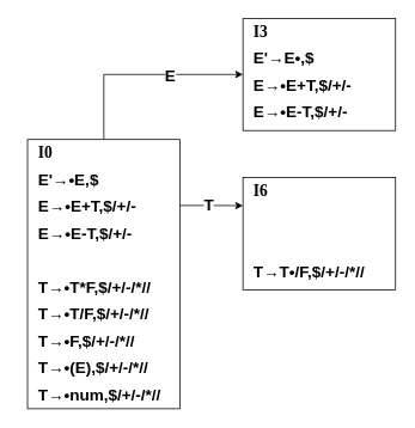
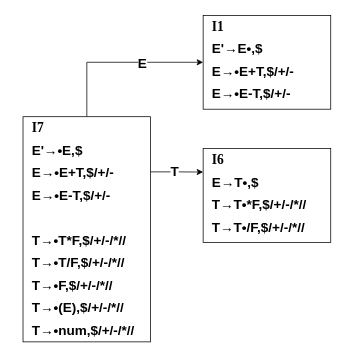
- <mxCell id="17" value="&lt;b&gt;&lt;font face=&quot;Comic Sans MS&quot; style=&quot;font-size: 18px;&quot;&gt;I3&lt;/font&gt;&lt;/b&gt;" style="text;html=1;strokeColor=none;fillColor=none;align=center;verticalAlign=middle;whiteSpace=wrap;rounded=0;" vertex="1" parent="1"><mxGeometry x="260" y="20" width="60" height="30" as="geometry" /></mxCell>
+ <mxCell id="17" value="&lt;b&gt;&lt;font face=&quot;Comic Sans MS&quot; style=&quot;font-size: 18px;&quot;&gt;I1&lt;/font&gt;&lt;/b&gt;" style="text;html=1;strokeColor=none;fillColor=none;align=center;verticalAlign=middle;whiteSpace=wrap;rounded=0;" vertex="1" parent="1"><mxGeometry x="260" y="20" width="60" height="30" as="geometry" /></mxCell>
- <mxCell id="7" value="&lt;b&gt;&lt;font face=&quot;Comic Sans MS&quot; style=&quot;font-size: 18px;&quot;&gt;I0&lt;/font&gt;&lt;/b&gt;" style="text;html=1;strokeColor=none;fillColor=none;align=center;verticalAlign=middle;whiteSpace=wrap;rounded=0;" vertex="1" parent="1"><mxGeometry x="20" y="155" width="60" height="30" as="geometry" /></mxCell>
+ <mxCell id="7" value="&lt;b&gt;&lt;font face=&quot;Comic Sans MS&quot; style=&quot;font-size: 18px;&quot;&gt;I7&lt;/font&gt;&lt;/b&gt;" style="text;html=1;strokeColor=none;fillColor=none;align=center;verticalAlign=middle;whiteSpace=wrap;rounded=0;" vertex="1" parent="1"><mxGeometry x="20" y="155" width="60" height="30" as="geometry" /></mxCell>
+ <mxCell id="23" value="&lt;b style=&quot;font-size: 18px;&quot;&gt;E→T&lt;/b&gt;&lt;b&gt;&lt;font style=&quot;font-size: 18px;&quot;&gt;•&lt;/font&gt;&lt;/b&gt;&lt;b style=&quot;font-size: 18px;&quot;&gt;,$&lt;/b&gt;" style="text;html=1;strokeColor=none;fillColor=none;align=left;verticalAlign=middle;whiteSpace=wrap;rounded=0;" vertex="1" parent="1"><mxGeometry x="280" y="227.5" width="120" height="30" as="geometry" /></mxCell>
+ <mxCell id="24" value="&lt;span style=&quot;font-size: 18px;&quot;&gt;&lt;b&gt;T→T•*F,$/+/-/*//&lt;/b&gt;&lt;/span&gt;" style="text;html=1;strokeColor=none;fillColor=none;align=left;verticalAlign=middle;whiteSpace=wrap;rounded=0;" vertex="1" parent="1"><mxGeometry x="280" y="257.5" width="130" height="30" as="geometry" /></mxCell>
